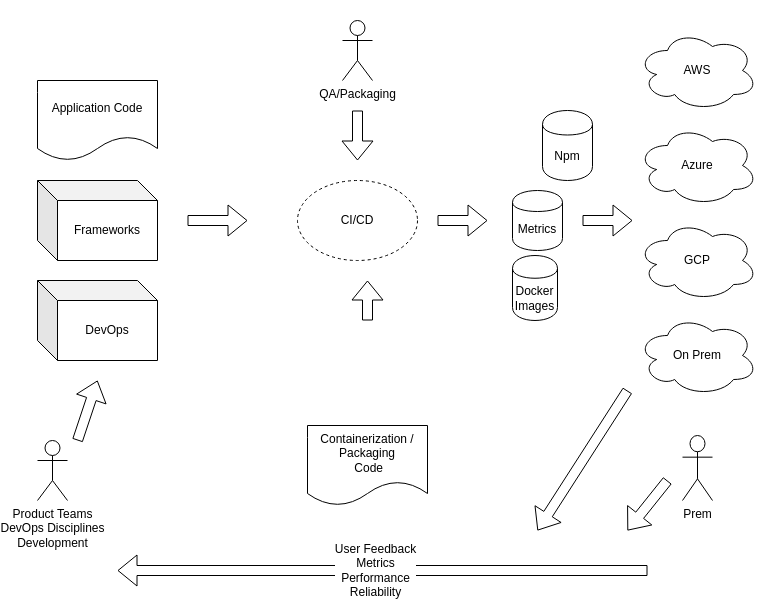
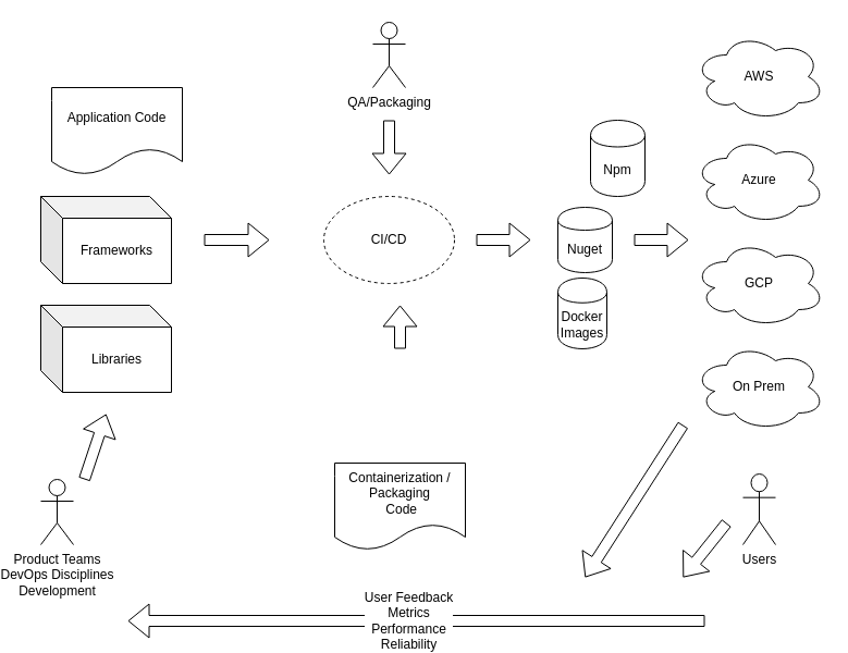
- <mxCell id="2" value="Application Code" style="shape=document;whiteSpace=wrap;html=1;boundedLbl=1;" vertex="1" parent="1"><mxGeometry x="20" y="80" width="120" height="80" as="geometry" /></mxCell>
+ <mxCell id="2" value="Application Code" style="shape=document;whiteSpace=wrap;html=1;boundedLbl=1;" vertex="1" parent="1"><mxGeometry x="30" y="80" width="120" height="80" as="geometry" /></mxCell>
- <mxCell id="11" value="Metrics" style="shape=cylinder;whiteSpace=wrap;html=1;boundedLbl=1;backgroundOutline=1;" vertex="1" parent="1"><mxGeometry x="495" y="190" width="50" height="60" as="geometry" /></mxCell>
+ <mxCell id="11" value="Nuget" style="shape=cylinder;whiteSpace=wrap;html=1;boundedLbl=1;backgroundOutline=1;" vertex="1" parent="1"><mxGeometry x="495" y="190" width="50" height="60" as="geometry" /></mxCell>
- <mxCell id="4" value="DevOps" style="shape=cube;whiteSpace=wrap;html=1;boundedLbl=1;backgroundOutline=1;darkOpacity=0.05;darkOpacity2=0.1;" vertex="1" parent="1"><mxGeometry x="20" y="280" width="120" height="80" as="geometry" /></mxCell>
+ <mxCell id="4" value="Libraries" style="shape=cube;whiteSpace=wrap;html=1;boundedLbl=1;backgroundOutline=1;darkOpacity=0.05;darkOpacity2=0.1;" vertex="1" parent="1"><mxGeometry x="20" y="280" width="120" height="80" as="geometry" /></mxCell>
- <mxCell id="22" value="Prem&lt;br&gt;" style="shape=umlActor;verticalLabelPosition=bottom;labelBackgroundColor=#ffffff;verticalAlign=top;html=1;outlineConnect=0;" vertex="1" parent="1"><mxGeometry x="665" y="435" width="30" height="65" as="geometry" /></mxCell>
+ <mxCell id="22" value="Users&lt;br&gt;" style="shape=umlActor;verticalLabelPosition=bottom;labelBackgroundColor=#ffffff;verticalAlign=top;html=1;outlineConnect=0;" vertex="1" parent="1"><mxGeometry x="665" y="435" width="30" height="65" as="geometry" /></mxCell>
